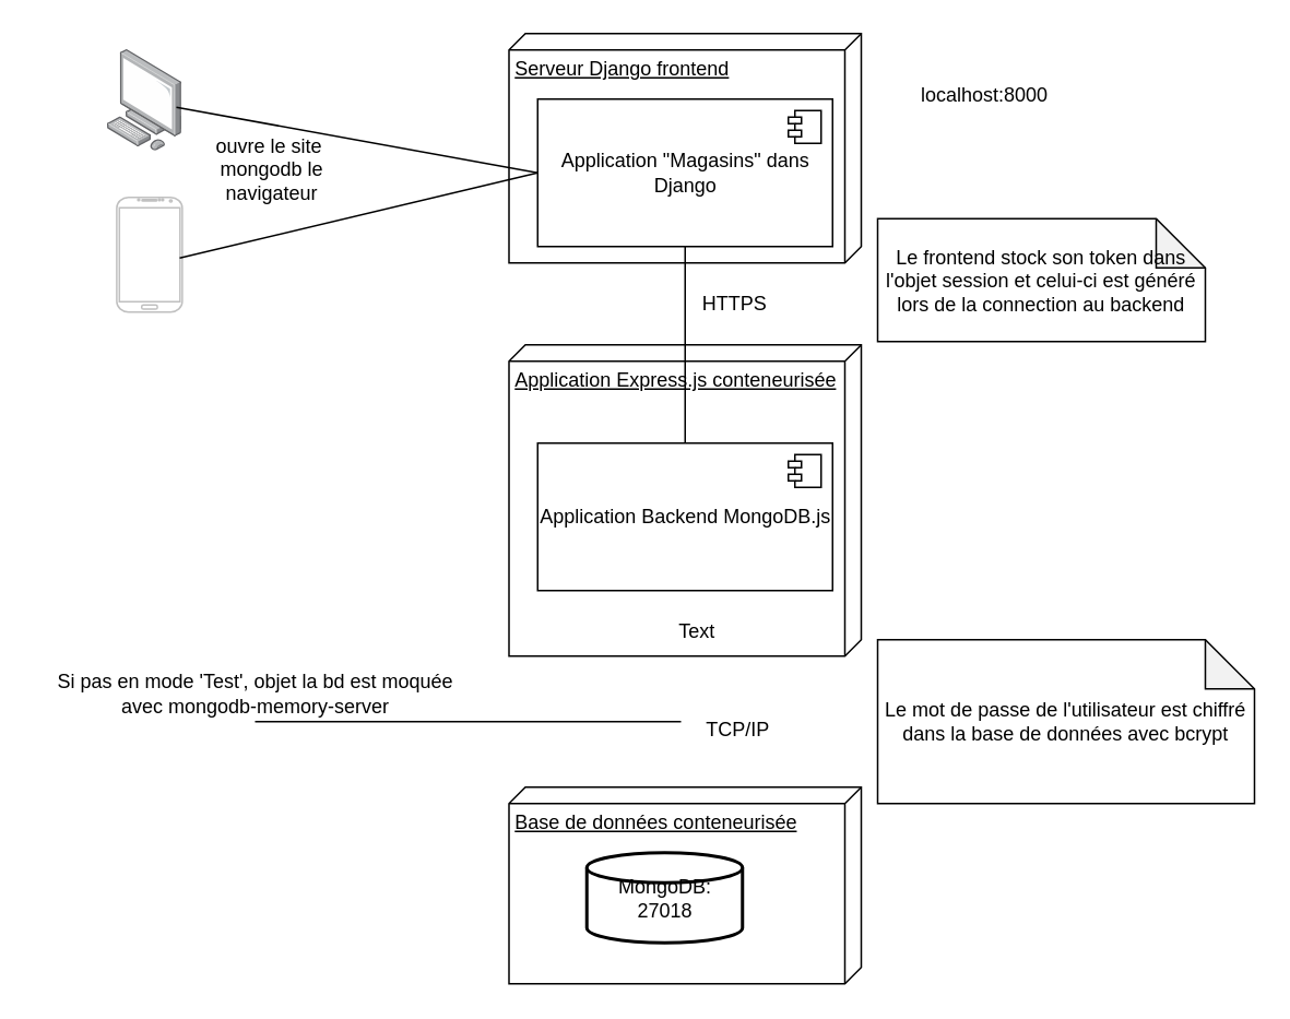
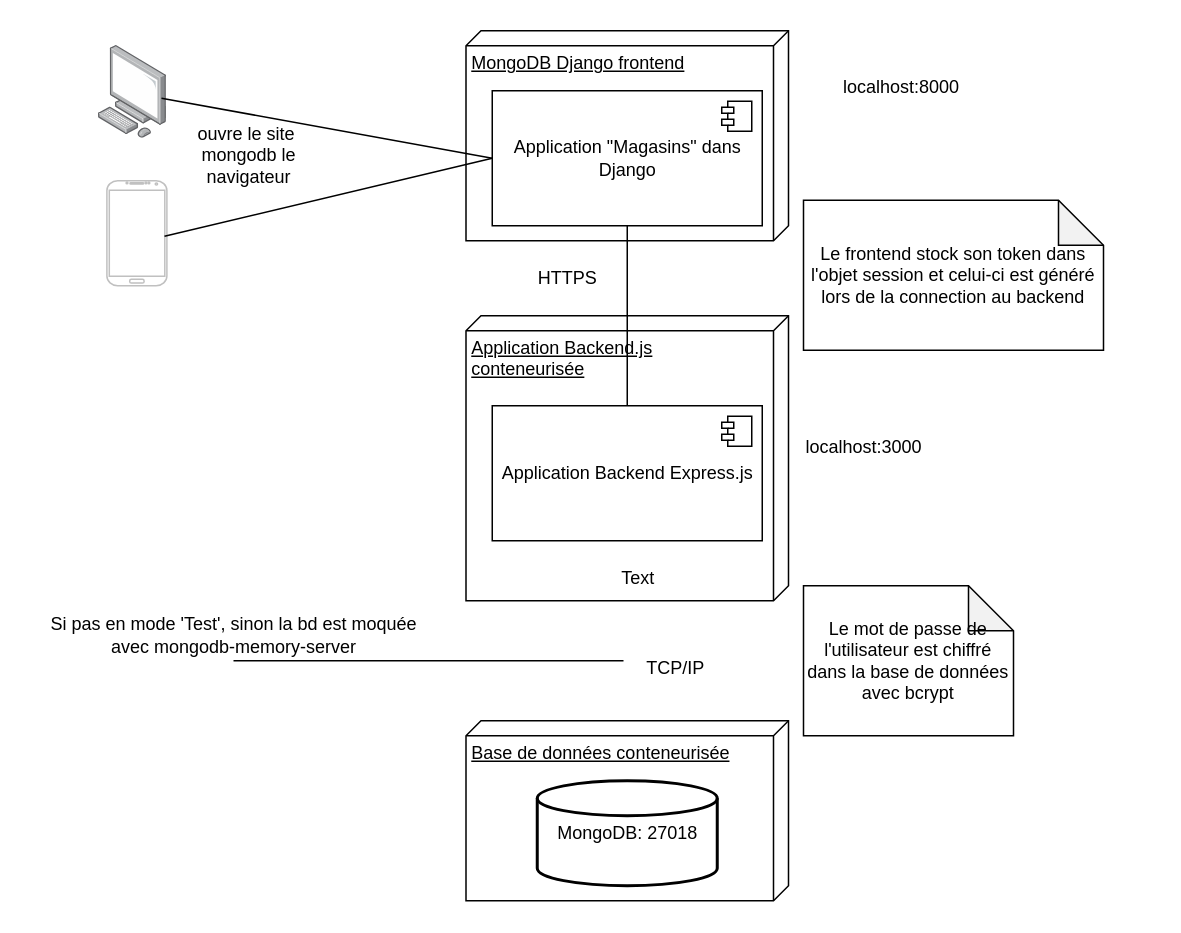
- <mxCell id="7" value="Serveur Django frontend" style="verticalAlign=top;align=left;spacingTop=8;spacingLeft=2;spacingRight=12;shape=cube;size=10;direction=south;fontStyle=4;html=1;whiteSpace=wrap;" parent="1" vertex="1"><mxGeometry x="310" y="20" width="215" height="140" as="geometry" /></mxCell>
+ <mxCell id="7" value="MongoDB Django frontend" style="verticalAlign=top;align=left;spacingTop=8;spacingLeft=2;spacingRight=12;shape=cube;size=10;direction=south;fontStyle=4;html=1;whiteSpace=wrap;" parent="1" vertex="1"><mxGeometry x="310" y="20" width="215" height="140" as="geometry" /></mxCell>
- <mxCell id="21" value="Le frontend stock son token dans l'objet session et celui-ci est généré lors de la connection au backend" style="shape=note;whiteSpace=wrap;html=1;backgroundOutline=1;darkOpacity=0.05;" vertex="1" parent="1"><mxGeometry x="535" y="133" width="200" height="75" as="geometry" /></mxCell>
+ <mxCell id="21" value="Le frontend stock son token dans l'objet session et celui-ci est généré lors de la connection au backend" style="shape=note;whiteSpace=wrap;html=1;backgroundOutline=1;darkOpacity=0.05;" vertex="1" parent="1"><mxGeometry x="535" y="133" width="200" height="100" as="geometry" /></mxCell>
- <mxCell id="12" value="HTTPS" style="text;html=1;align=center;verticalAlign=middle;whiteSpace=wrap;rounded=0;" parent="1" vertex="1"><mxGeometry x="417.5" y="170" width="60" height="30" as="geometry" /></mxCell>
+ <mxCell id="12" value="HTTPS" style="text;html=1;align=center;verticalAlign=middle;whiteSpace=wrap;rounded=0;" parent="1" vertex="1"><mxGeometry x="347.5" y="170" width="60" height="30" as="geometry" /></mxCell>
- <mxCell id="2" value="Application Express.js conteneurisée" style="verticalAlign=top;align=left;spacingTop=8;spacingLeft=2;spacingRight=12;shape=cube;size=10;direction=south;fontStyle=4;html=1;whiteSpace=wrap;" parent="1" vertex="1"><mxGeometry x="310" y="210" width="215" height="190" as="geometry" /></mxCell>
+ <mxCell id="2" value="Application Backend.js conteneurisée" style="verticalAlign=top;align=left;spacingTop=8;spacingLeft=2;spacingRight=12;shape=cube;size=10;direction=south;fontStyle=4;html=1;whiteSpace=wrap;" parent="1" vertex="1"><mxGeometry x="310" y="210" width="215" height="190" as="geometry" /></mxCell>
+ <mxCell id="15" value="localhost:3000&lt;div&gt;&lt;br&gt;&lt;/div&gt;" style="text;html=1;align=center;verticalAlign=middle;resizable=0;points=[];autosize=1;strokeColor=none;fillColor=none;" vertex="1" parent="1"><mxGeometry x="525" y="285" width="100" height="40" as="geometry" /></mxCell>
- <mxCell id="3" value="Application Backend MongoDB.js" style="html=1;dropTarget=0;whiteSpace=wrap;" parent="1" vertex="1"><mxGeometry x="327.5" y="270" width="180" height="90" as="geometry" /></mxCell>
+ <mxCell id="3" value="Application Backend Express.js" style="html=1;dropTarget=0;whiteSpace=wrap;" parent="1" vertex="1"><mxGeometry x="327.5" y="270" width="180" height="90" as="geometry" /></mxCell>
- <mxCell id="24" value="Si pas en mode 'Test', objet la bd est moquée&lt;div&gt;avec&amp;nbsp;mongodb-memory-server&lt;/div&gt;" style="text;html=1;align=center;verticalAlign=middle;resizable=0;points=[];autosize=1;strokeColor=none;fillColor=none;" vertex="1" parent="1"><mxGeometry x="20" y="403" width="270" height="40" as="geometry" /></mxCell>
+ <mxCell id="24" value="Si pas en mode 'Test', sinon la bd est moquée&lt;div&gt;avec&amp;nbsp;mongodb-memory-server&lt;/div&gt;" style="text;html=1;align=center;verticalAlign=middle;resizable=0;points=[];autosize=1;strokeColor=none;fillColor=none;" vertex="1" parent="1"><mxGeometry x="20" y="403" width="270" height="40" as="geometry" /></mxCell>
- <mxCell id="22" value="Le mot de passe de l'utilisateur est chiffré dans la base de données avec bcrypt" style="shape=note;whiteSpace=wrap;html=1;backgroundOutline=1;darkOpacity=0.05;" vertex="1" parent="1"><mxGeometry x="535" y="390" width="230" height="100" as="geometry" /></mxCell>
+ <mxCell id="22" value="Le mot de passe de l'utilisateur est chiffré dans la base de données avec bcrypt" style="shape=note;whiteSpace=wrap;html=1;backgroundOutline=1;darkOpacity=0.05;" vertex="1" parent="1"><mxGeometry x="535" y="390" width="140" height="100" as="geometry" /></mxCell>
- <mxCell id="6" value="MongoDB: 27018" style="strokeWidth=2;html=1;shape=mxgraph.flowchart.database;whiteSpace=wrap;" parent="1" vertex="1"><mxGeometry x="357.5" y="520" width="95" height="55" as="geometry" /></mxCell>
+ <mxCell id="6" value="MongoDB: 27018" style="strokeWidth=2;html=1;shape=mxgraph.flowchart.database;whiteSpace=wrap;" parent="1" vertex="1"><mxGeometry x="357.5" y="520" width="120" height="70" as="geometry" /></mxCell>
